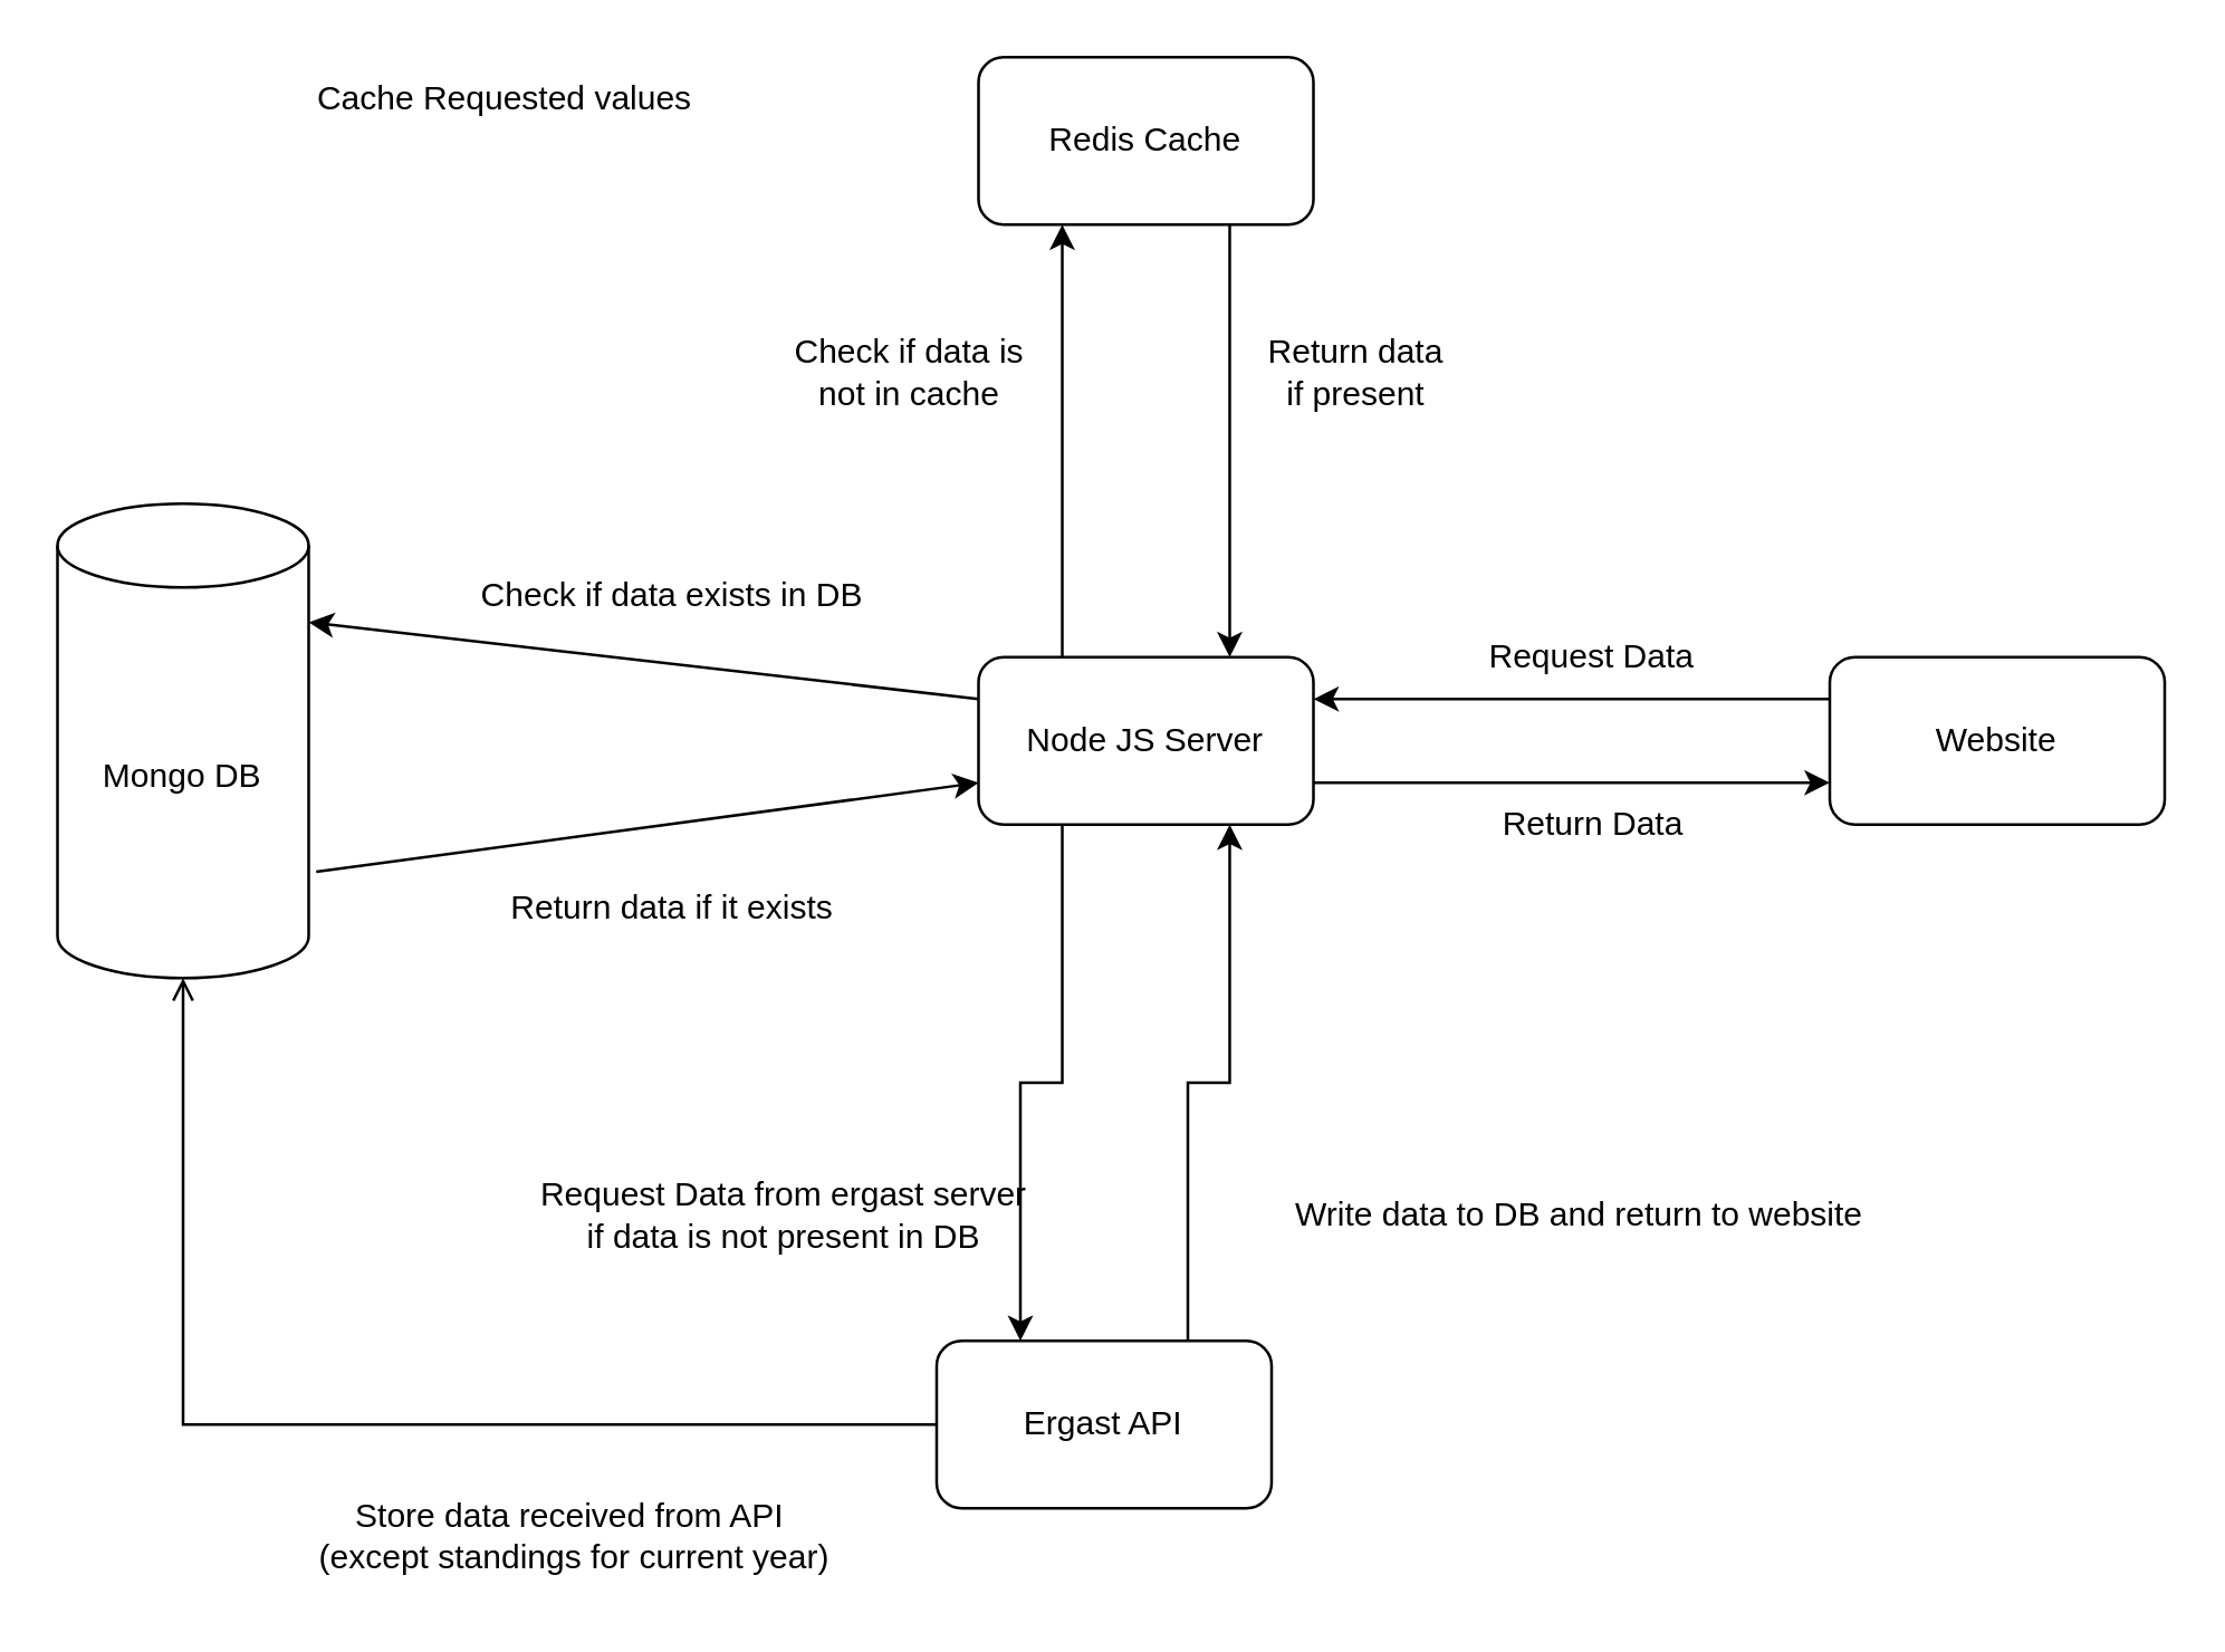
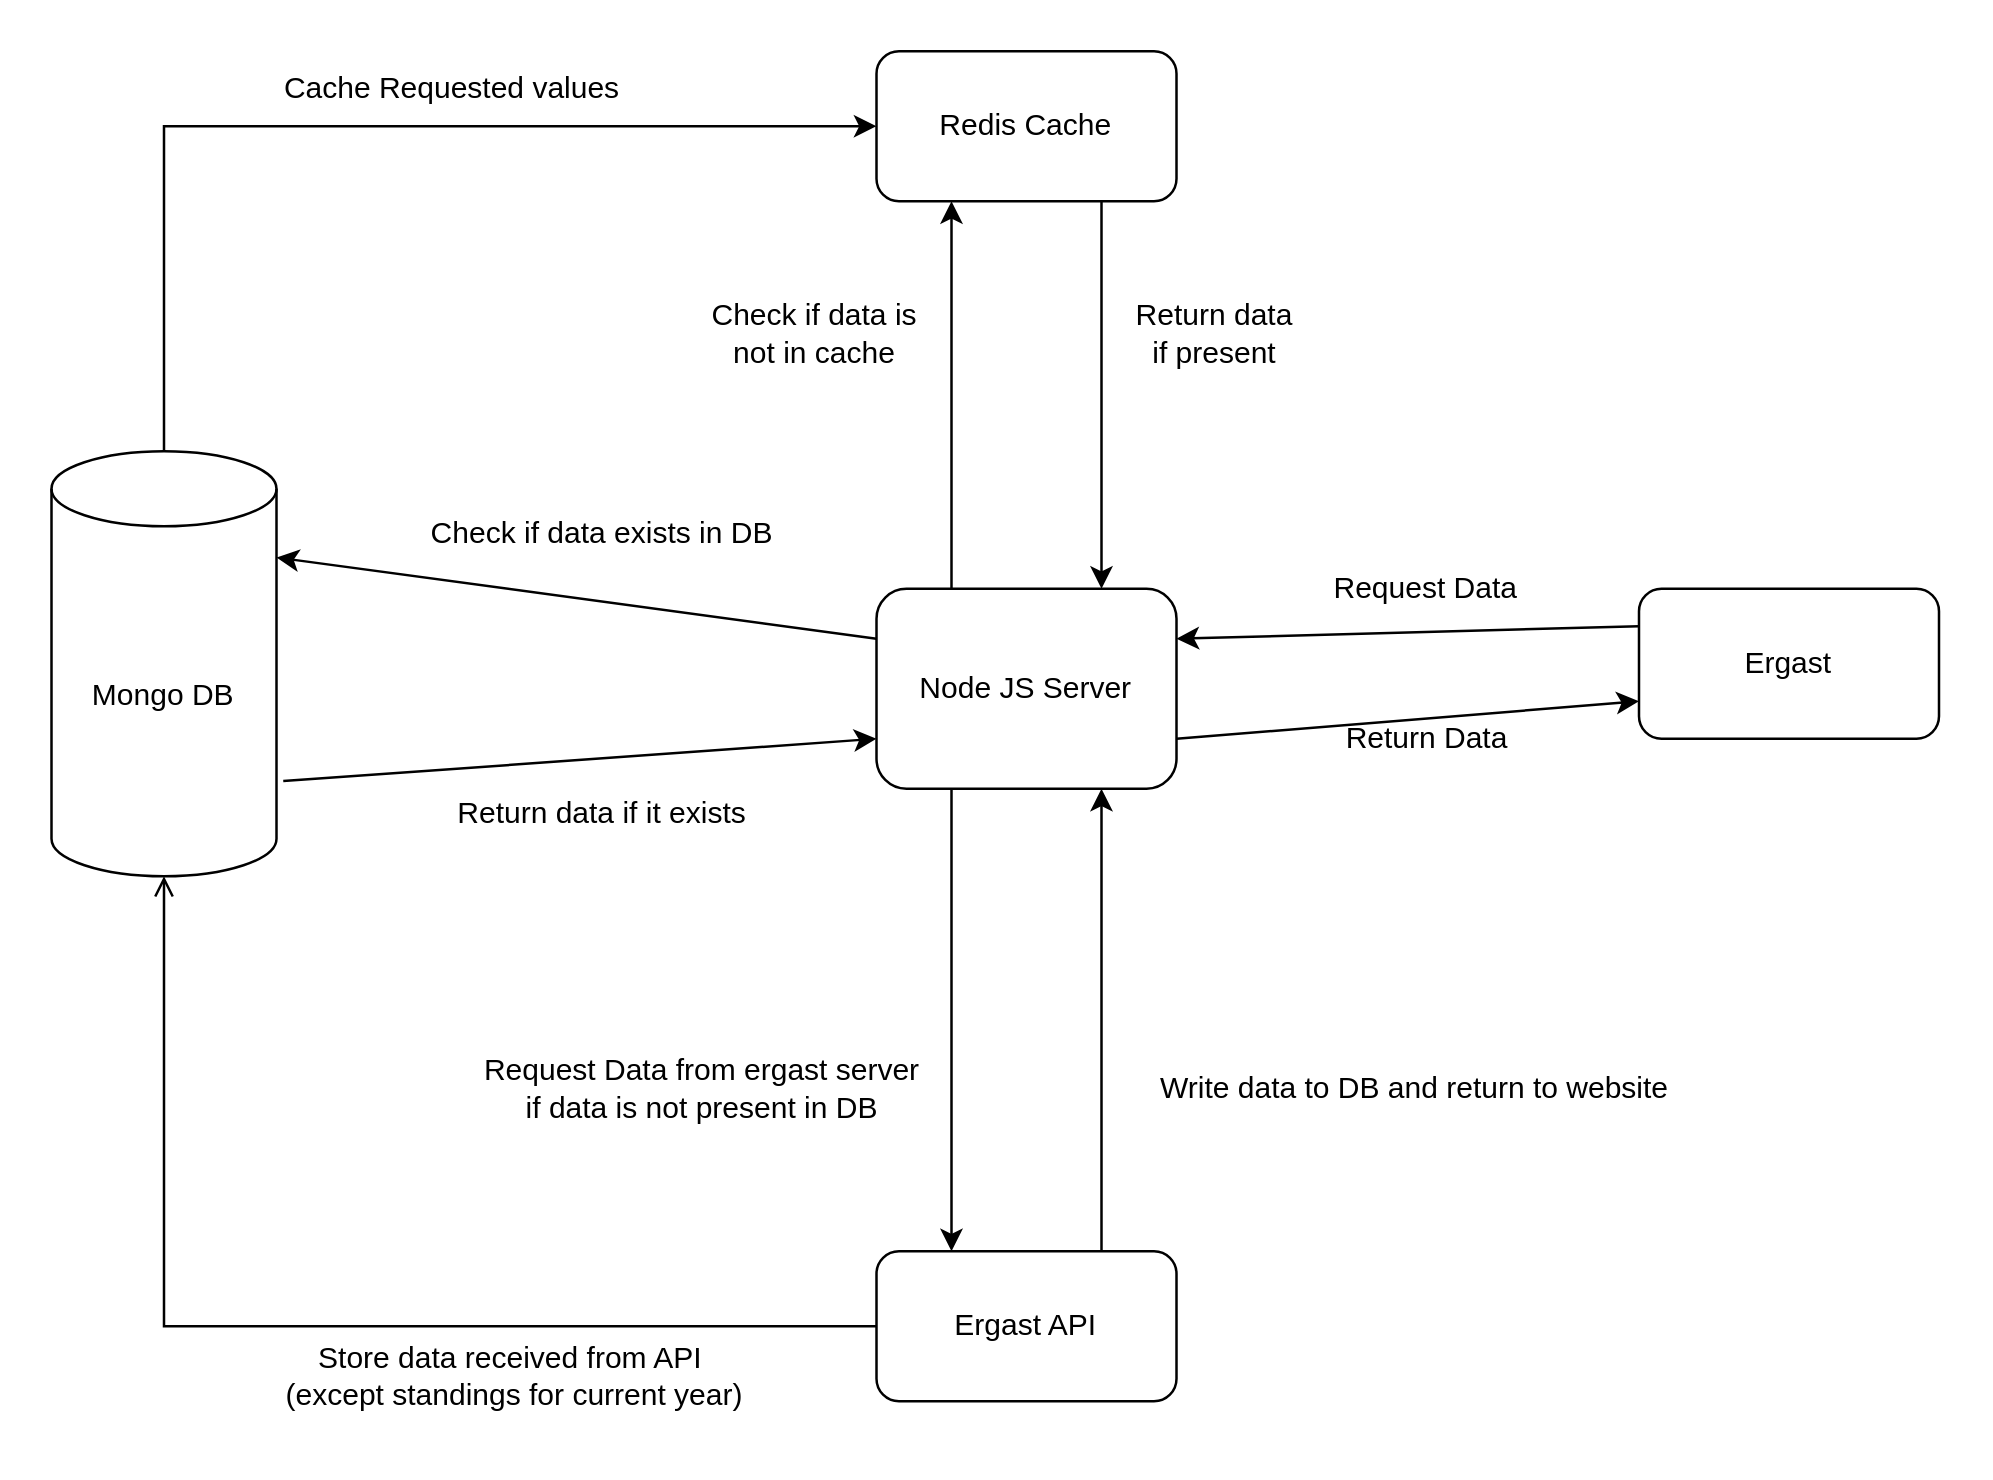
+ <mxCell id="6" style="edgeStyle=orthogonalEdgeStyle;rounded=0;orthogonalLoop=1;jettySize=auto;html=1;exitX=0.5;exitY=0;exitDx=0;exitDy=0;exitPerimeter=0;entryX=0;entryY=0.5;entryDx=0;entryDy=0;" edge="1" parent="1" source="7" target="21"><mxGeometry relative="1" as="geometry" /></mxCell>
- <mxCell id="5" value="Node JS Server" style="rounded=1;whiteSpace=wrap;html=1;" parent="1" vertex="1"><mxGeometry x="350" y="235" width="120" height="60" as="geometry" /></mxCell>
+ <mxCell id="5" value="Node JS Server" style="rounded=1;whiteSpace=wrap;html=1;" parent="1" vertex="1"><mxGeometry x="350" y="235" width="120" height="80" as="geometry" /></mxCell>
- <mxCell id="2" value="Website" style="rounded=1;whiteSpace=wrap;html=1;" parent="1" vertex="1"><mxGeometry x="655" y="235" width="120" height="60" as="geometry" /></mxCell>
+ <mxCell id="2" value="Ergast" style="rounded=1;whiteSpace=wrap;html=1;" parent="1" vertex="1"><mxGeometry x="655" y="235" width="120" height="60" as="geometry" /></mxCell>
- <mxCell id="17" value="Ergast API" style="rounded=1;whiteSpace=wrap;html=1;" parent="1" vertex="1"><mxGeometry x="335" y="480" width="120" height="60" as="geometry" /></mxCell>
+ <mxCell id="17" value="Ergast API" style="rounded=1;whiteSpace=wrap;html=1;" parent="1" vertex="1"><mxGeometry x="350" y="500" width="120" height="60" as="geometry" /></mxCell>
